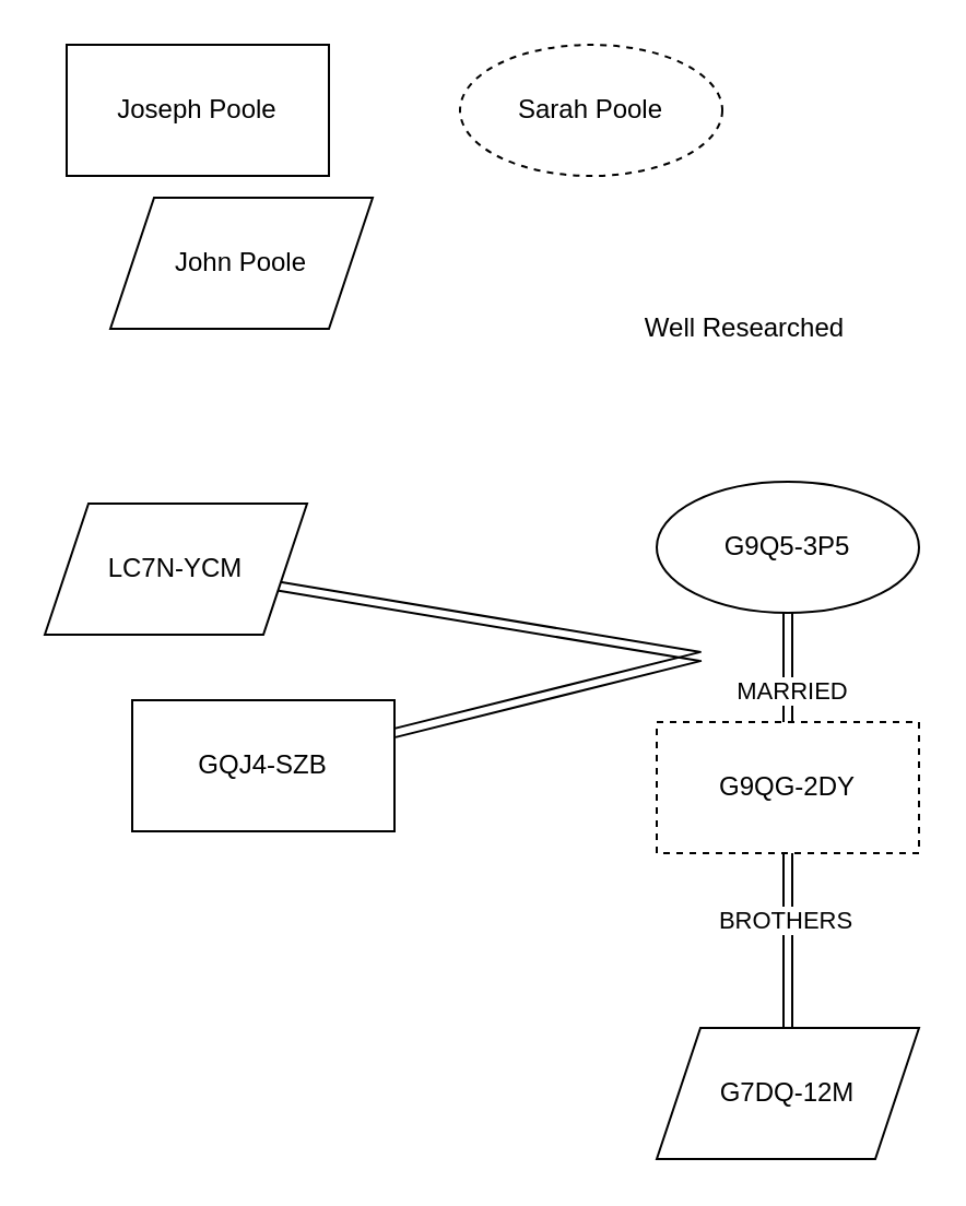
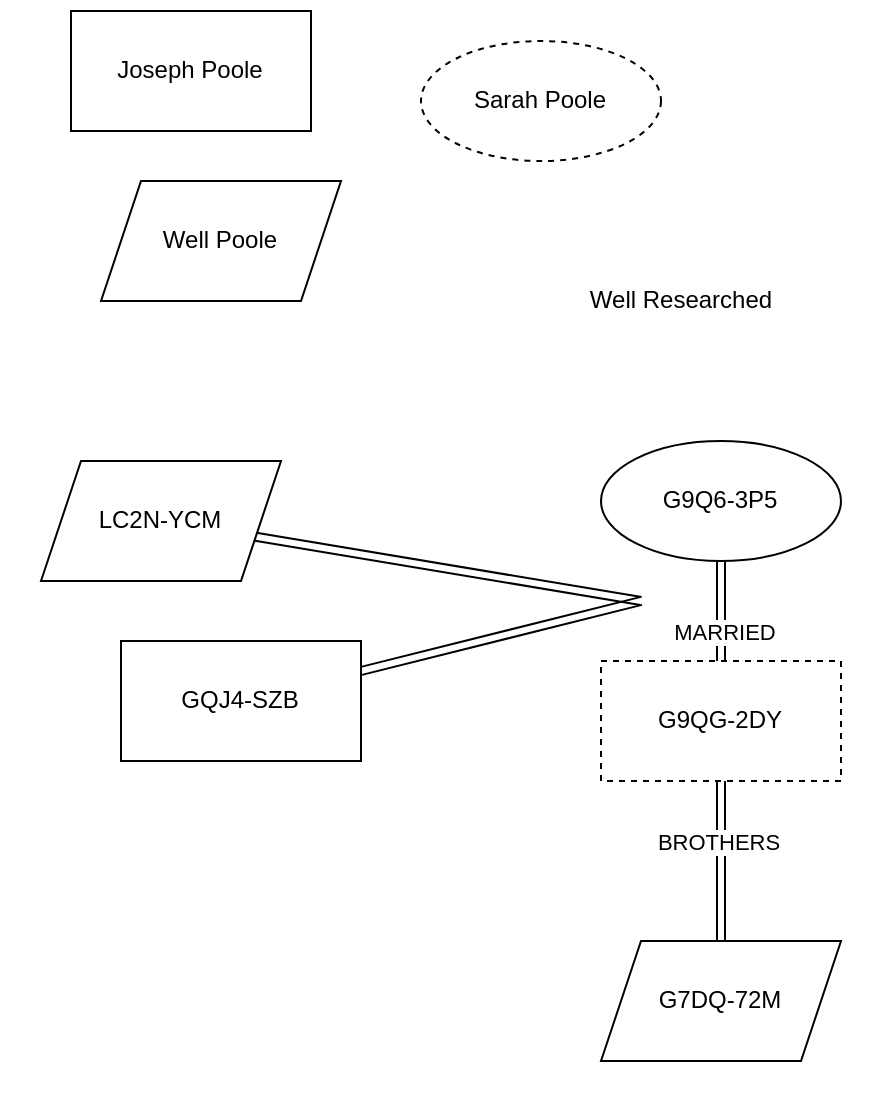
- <mxCell id="2" value="Joseph Poole" style="whiteSpace=wrap;html=1;" vertex="1" parent="1"><mxGeometry x="30" y="20" width="120" height="60" as="geometry" /></mxCell>
+ <mxCell id="2" value="Joseph Poole" style="whiteSpace=wrap;html=1;" vertex="1" parent="1"><mxGeometry x="35" y="5" width="120" height="60" as="geometry" /></mxCell>
- <mxCell id="14" value="John Poole" style="shape=parallelogram;perimeter=parallelogramPerimeter;whiteSpace=wrap;html=1;fixedSize=1;" vertex="1" parent="1"><mxGeometry x="50" y="90" width="120" height="60" as="geometry" /></mxCell>
+ <mxCell id="14" value="Well Poole" style="shape=parallelogram;perimeter=parallelogramPerimeter;whiteSpace=wrap;html=1;fixedSize=1;" vertex="1" parent="1"><mxGeometry x="50" y="90" width="120" height="60" as="geometry" /></mxCell>
- <mxCell id="11" value="G9Q5-3P5" style="ellipse;whiteSpace=wrap;html=1;" vertex="1" parent="1"><mxGeometry x="300" y="220" width="120" height="60" as="geometry" /></mxCell>
+ <mxCell id="11" value="G9Q6-3P5" style="ellipse;whiteSpace=wrap;html=1;" vertex="1" parent="1"><mxGeometry x="300" y="220" width="120" height="60" as="geometry" /></mxCell>
- <mxCell id="15" value="LC7N-YCM" style="shape=parallelogram;perimeter=parallelogramPerimeter;whiteSpace=wrap;html=1;fixedSize=1;" vertex="1" parent="1"><mxGeometry x="20" y="230" width="120" height="60" as="geometry" /></mxCell>
+ <mxCell id="15" value="LC2N-YCM" style="shape=parallelogram;perimeter=parallelogramPerimeter;whiteSpace=wrap;html=1;fixedSize=1;" vertex="1" parent="1"><mxGeometry x="20" y="230" width="120" height="60" as="geometry" /></mxCell>
- <mxCell id="16" value="G7DQ-12M" style="shape=parallelogram;perimeter=parallelogramPerimeter;whiteSpace=wrap;html=1;fixedSize=1;" vertex="1" parent="1"><mxGeometry x="300" y="470" width="120" height="60" as="geometry" /></mxCell>
+ <mxCell id="16" value="G7DQ-72M" style="shape=parallelogram;perimeter=parallelogramPerimeter;whiteSpace=wrap;html=1;fixedSize=1;" vertex="1" parent="1"><mxGeometry x="300" y="470" width="120" height="60" as="geometry" /></mxCell>
